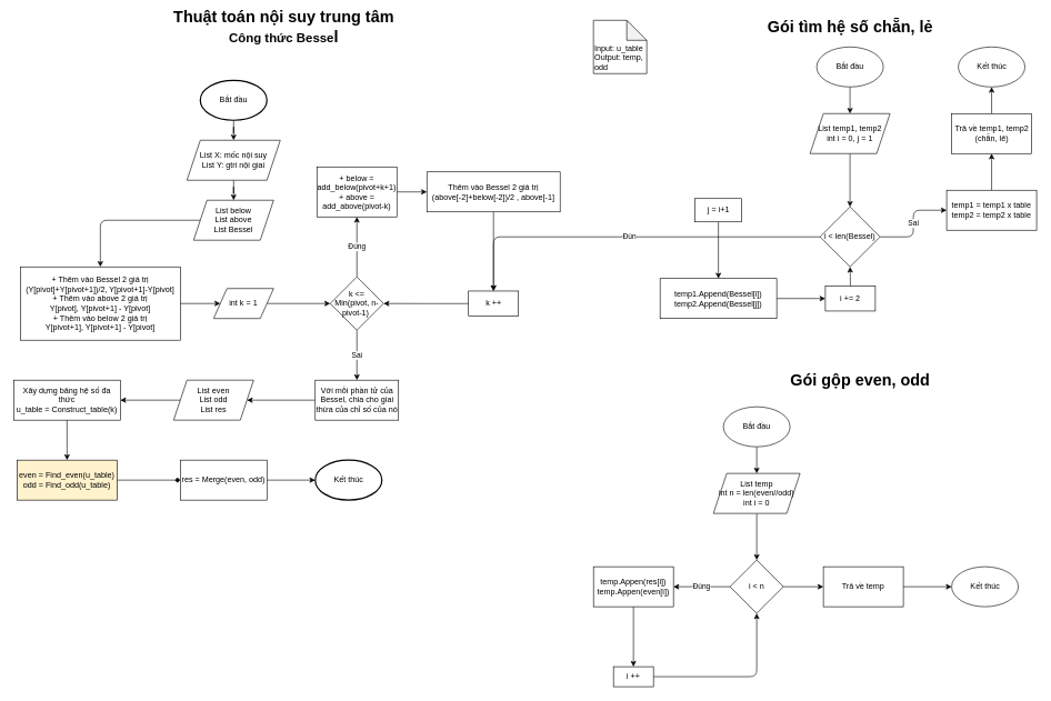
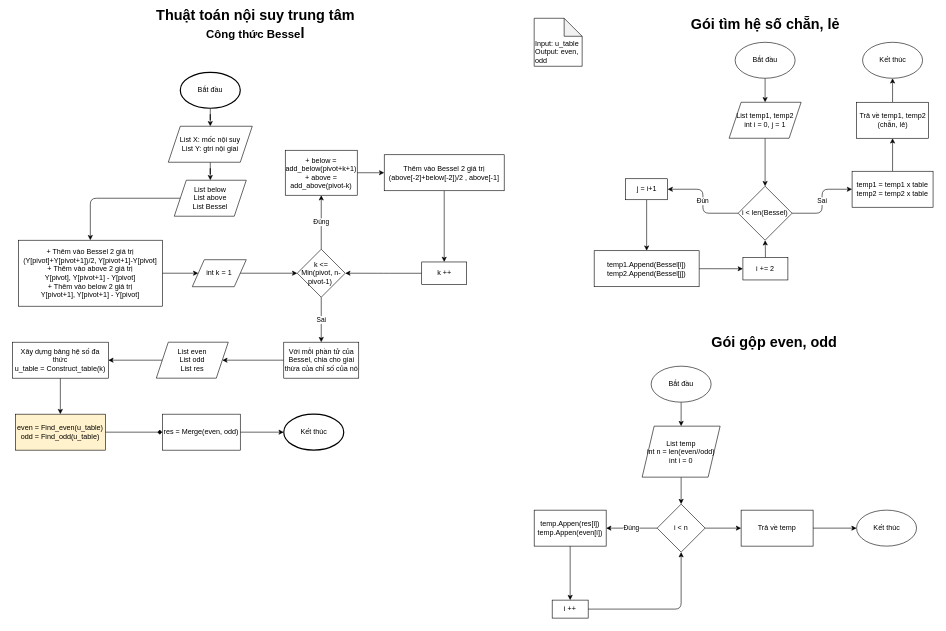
- <mxCell id="52" value="Input: u_table&lt;br&gt;Output: temp, odd" style="shape=note;whiteSpace=wrap;html=1;backgroundOutline=1;darkOpacity=0.05;strokeWidth=1;verticalAlign=bottom;align=left;" vertex="1" parent="1"><mxGeometry x="890" y="30" width="80" height="80" as="geometry" /></mxCell>
+ <mxCell id="52" value="Input: u_table&lt;br&gt;Output: even, odd" style="shape=note;whiteSpace=wrap;html=1;backgroundOutline=1;darkOpacity=0.05;strokeWidth=1;verticalAlign=bottom;align=left;" vertex="1" parent="1"><mxGeometry x="890" y="30" width="80" height="80" as="geometry" /></mxCell>
- <mxCell id="38" value="Đún" style="edgeStyle=orthogonalEdgeStyle;html=1;" edge="1" parent="1" source="40" target="21"><mxGeometry relative="1" as="geometry" /></mxCell>
+ <mxCell id="38" value="Đún" style="edgeStyle=orthogonalEdgeStyle;html=1;" edge="1" parent="1" source="40" target="44"><mxGeometry relative="1" as="geometry" /></mxCell>
- <mxCell id="57" value="List temp&lt;br&gt;int n = len(even//odd)&lt;br&gt;int i = 0" style="shape=parallelogram;perimeter=parallelogramPerimeter;whiteSpace=wrap;html=1;fixedSize=1;strokeWidth=1;" vertex="1" parent="1"><mxGeometry x="1070" y="710" width="130" height="60" as="geometry" /></mxCell>
+ <mxCell id="57" value="List temp&lt;br&gt;int n = len(even//odd)&lt;br&gt;int i = 0" style="shape=parallelogram;perimeter=parallelogramPerimeter;whiteSpace=wrap;html=1;fixedSize=1;strokeWidth=1;" vertex="1" parent="1"><mxGeometry x="1070" y="710" width="130" height="85" as="geometry" /></mxCell>
